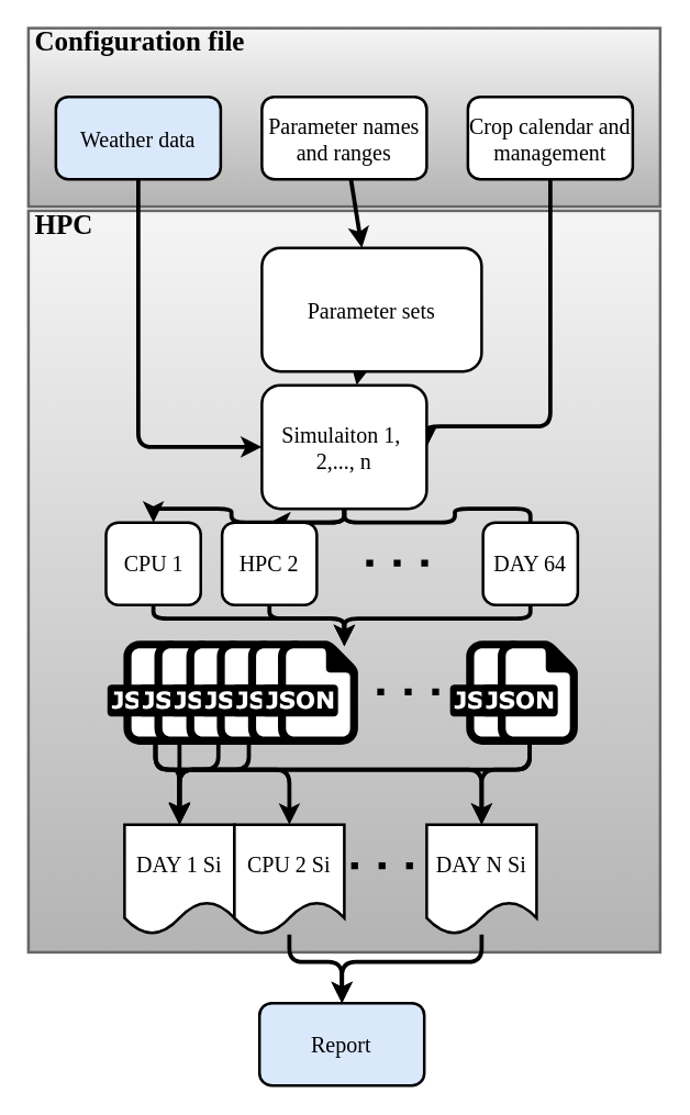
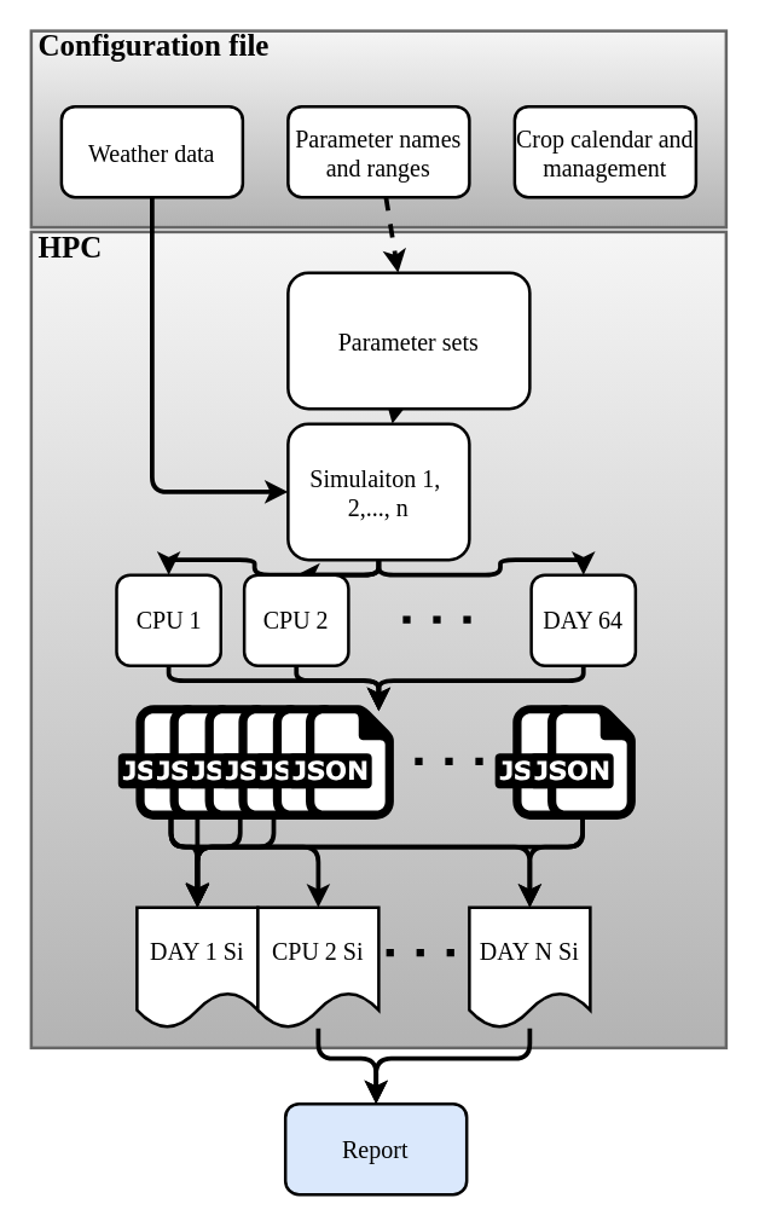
- <mxCell id="5" value="Weather data" style="rounded=1;strokeWidth=2;fontSize=16;fontFamily=Times New Roman;fontStyle=0;fontColor=default;fillColor=#dae8fc;" parent="1" vertex="1"><mxGeometry x="40" y="70" width="120" height="60" as="geometry" /></mxCell>
+ <mxCell id="5" value="Weather data" style="rounded=1;strokeWidth=2;fontSize=16;fontFamily=Times New Roman;fontStyle=0;fontColor=default;" parent="1" vertex="1"><mxGeometry x="40" y="70" width="120" height="60" as="geometry" /></mxCell>
- <mxCell id="6" value="" style="edgeStyle=none;html=1;fontFamily=Times New Roman;fontSize=16;strokeWidth=3;fontColor=default;fontStyle=0" parent="1" source="7" target="11" edge="1"><mxGeometry relative="1" as="geometry" /></mxCell>
+ <mxCell id="6" value="" style="edgeStyle=none;html=1;fontFamily=Times New Roman;fontSize=16;strokeWidth=3;fontColor=default;fontStyle=0;dashed=1;" parent="1" source="7" target="11" edge="1"><mxGeometry relative="1" as="geometry" /></mxCell>
- <mxCell id="8" style="edgeStyle=orthogonalEdgeStyle;html=1;fontSize=16;entryX=1;entryY=0.5;entryDx=0;entryDy=0;fontFamily=Times New Roman;strokeWidth=3;fontStyle=0;" parent="1" source="9" target="15" edge="1"><mxGeometry relative="1" as="geometry"><mxPoint x="570" y="350" as="targetPoint" /><Array as="points"><mxPoint x="400" y="310" /></Array></mxGeometry></mxCell>
- <mxCell id="14" style="edgeStyle=orthogonalEdgeStyle;html=1;exitX=0.5;exitY=1;exitDx=0;exitDy=0;entryX=0.5;entryY=0;entryDx=0;entryDy=0;strokeWidth=3;fontColor=default;fontStyle=0;endArrow=none;" parent="1" source="15" target="21" edge="1"><mxGeometry relative="1" as="geometry" /></mxCell>
+ <mxCell id="14" style="edgeStyle=orthogonalEdgeStyle;html=1;exitX=0.5;exitY=1;exitDx=0;exitDy=0;entryX=0.5;entryY=0;entryDx=0;entryDy=0;strokeWidth=3;fontColor=default;fontStyle=0" parent="1" source="15" target="21" edge="1"><mxGeometry relative="1" as="geometry" /></mxCell>
- <mxCell id="19" value="HPC 2" style="rounded=1;whiteSpace=wrap;html=1;strokeWidth=2;fontSize=16;fontFamily=Times New Roman;fontStyle=0;fontColor=default;" parent="17" vertex="1"><mxGeometry x="84.5" width="69" height="60" as="geometry" /></mxCell>
+ <mxCell id="19" value="CPU 2" style="rounded=1;whiteSpace=wrap;html=1;strokeWidth=2;fontSize=16;fontFamily=Times New Roman;fontStyle=0;fontColor=default;" parent="17" vertex="1"><mxGeometry x="84.5" width="69" height="60" as="geometry" /></mxCell>
